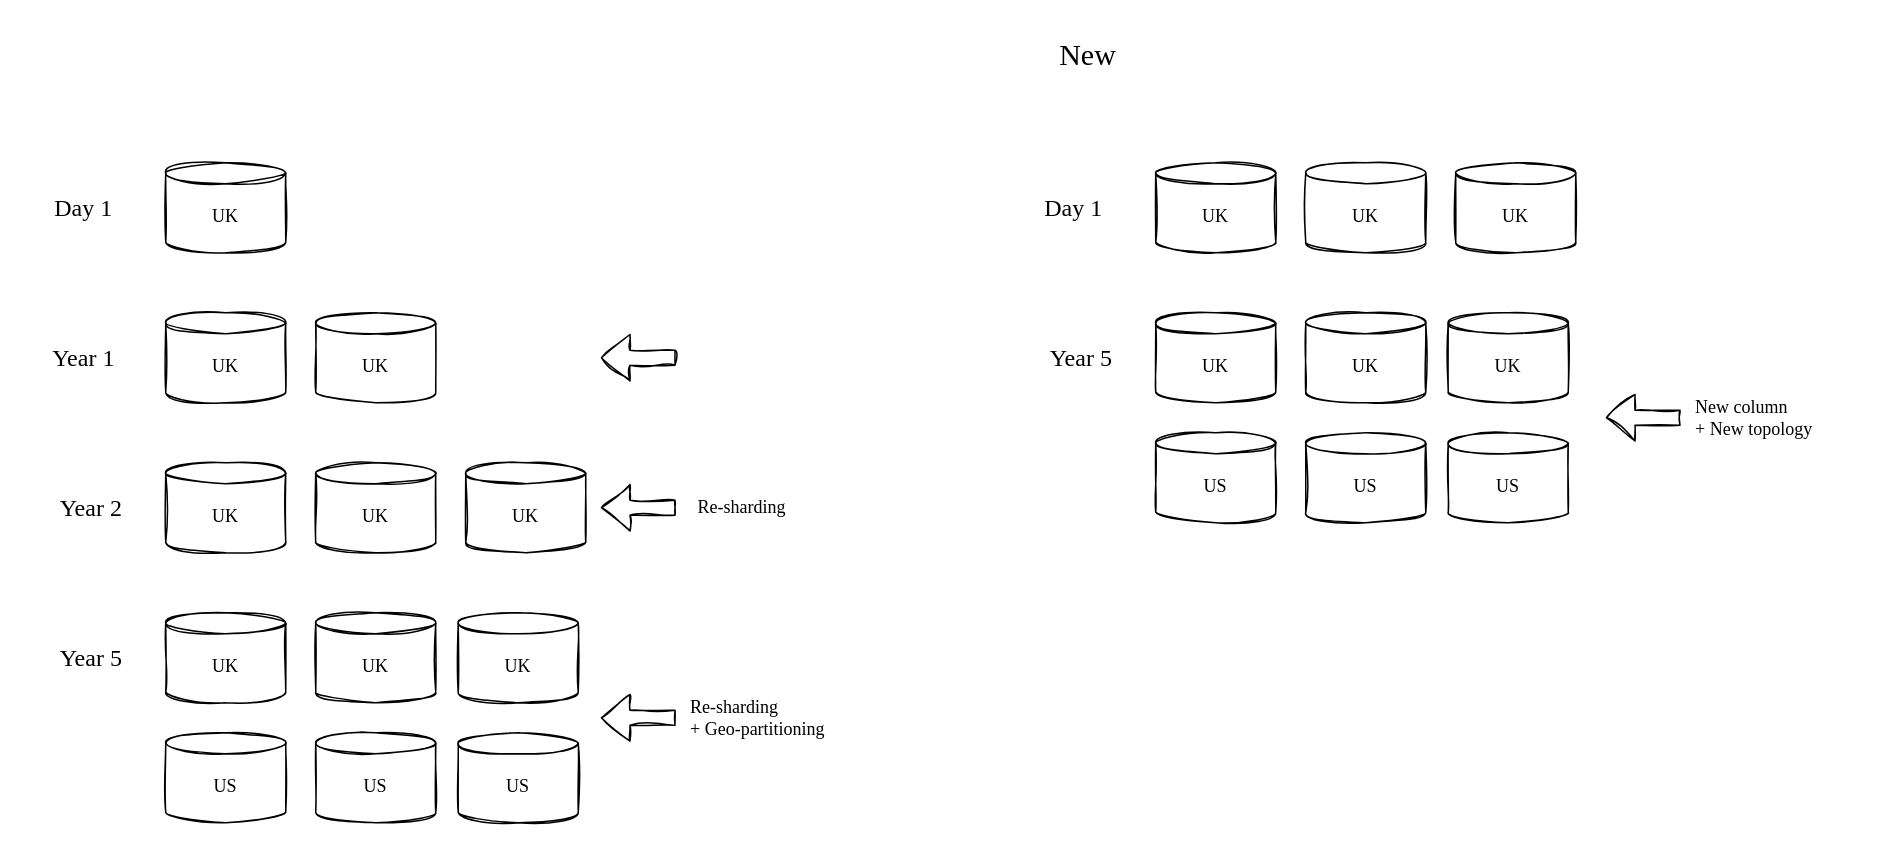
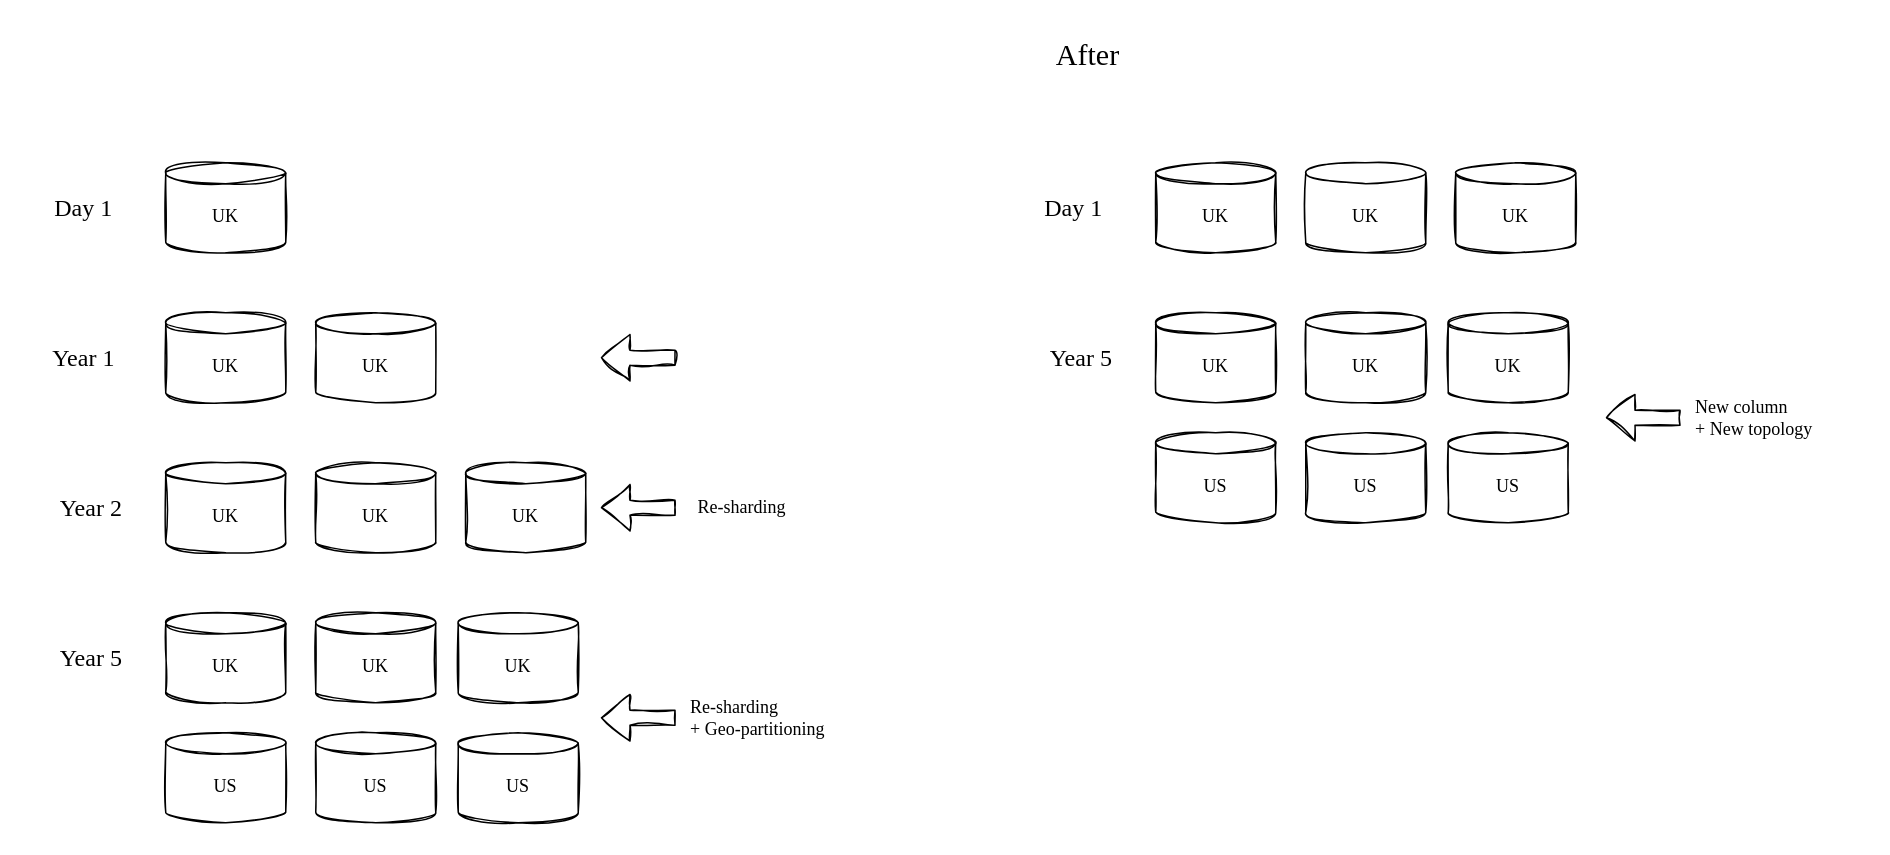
- <mxCell id="3" value="New" style="text;html=1;strokeColor=none;fillColor=none;align=center;verticalAlign=middle;whiteSpace=wrap;rounded=0;sketch=1;fontFamily=Architects Daughter;fontSource=https%3A%2F%2Ffonts.googleapis.com%2Fcss%3Ffamily%3DArchitects%2BDaughter;fontSize=20;" parent="1" vertex="1"><mxGeometry x="680" y="20" width="90" height="30" as="geometry" /></mxCell>
+ <mxCell id="3" value="After" style="text;html=1;strokeColor=none;fillColor=none;align=center;verticalAlign=middle;whiteSpace=wrap;rounded=0;sketch=1;fontFamily=Architects Daughter;fontSource=https%3A%2F%2Ffonts.googleapis.com%2Fcss%3Ffamily%3DArchitects%2BDaughter;fontSize=20;" parent="1" vertex="1"><mxGeometry x="680" y="20" width="90" height="30" as="geometry" /></mxCell>
